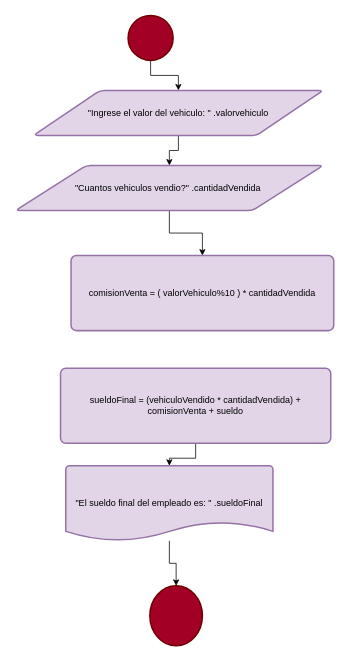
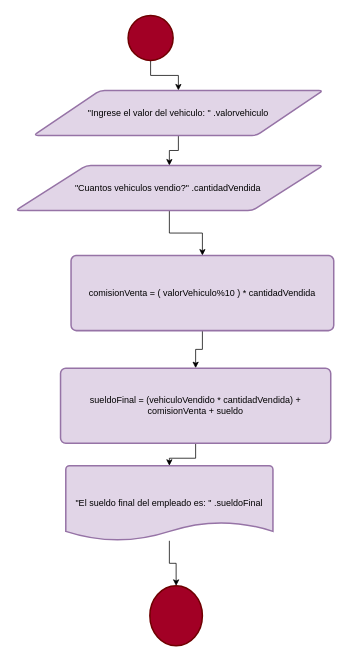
+ <mxCell id="9" style="edgeStyle=orthogonalEdgeStyle;rounded=0;orthogonalLoop=1;jettySize=auto;html=1;" edge="1" parent="1" source="10" target="12"><mxGeometry relative="1" as="geometry" /></mxCell>
